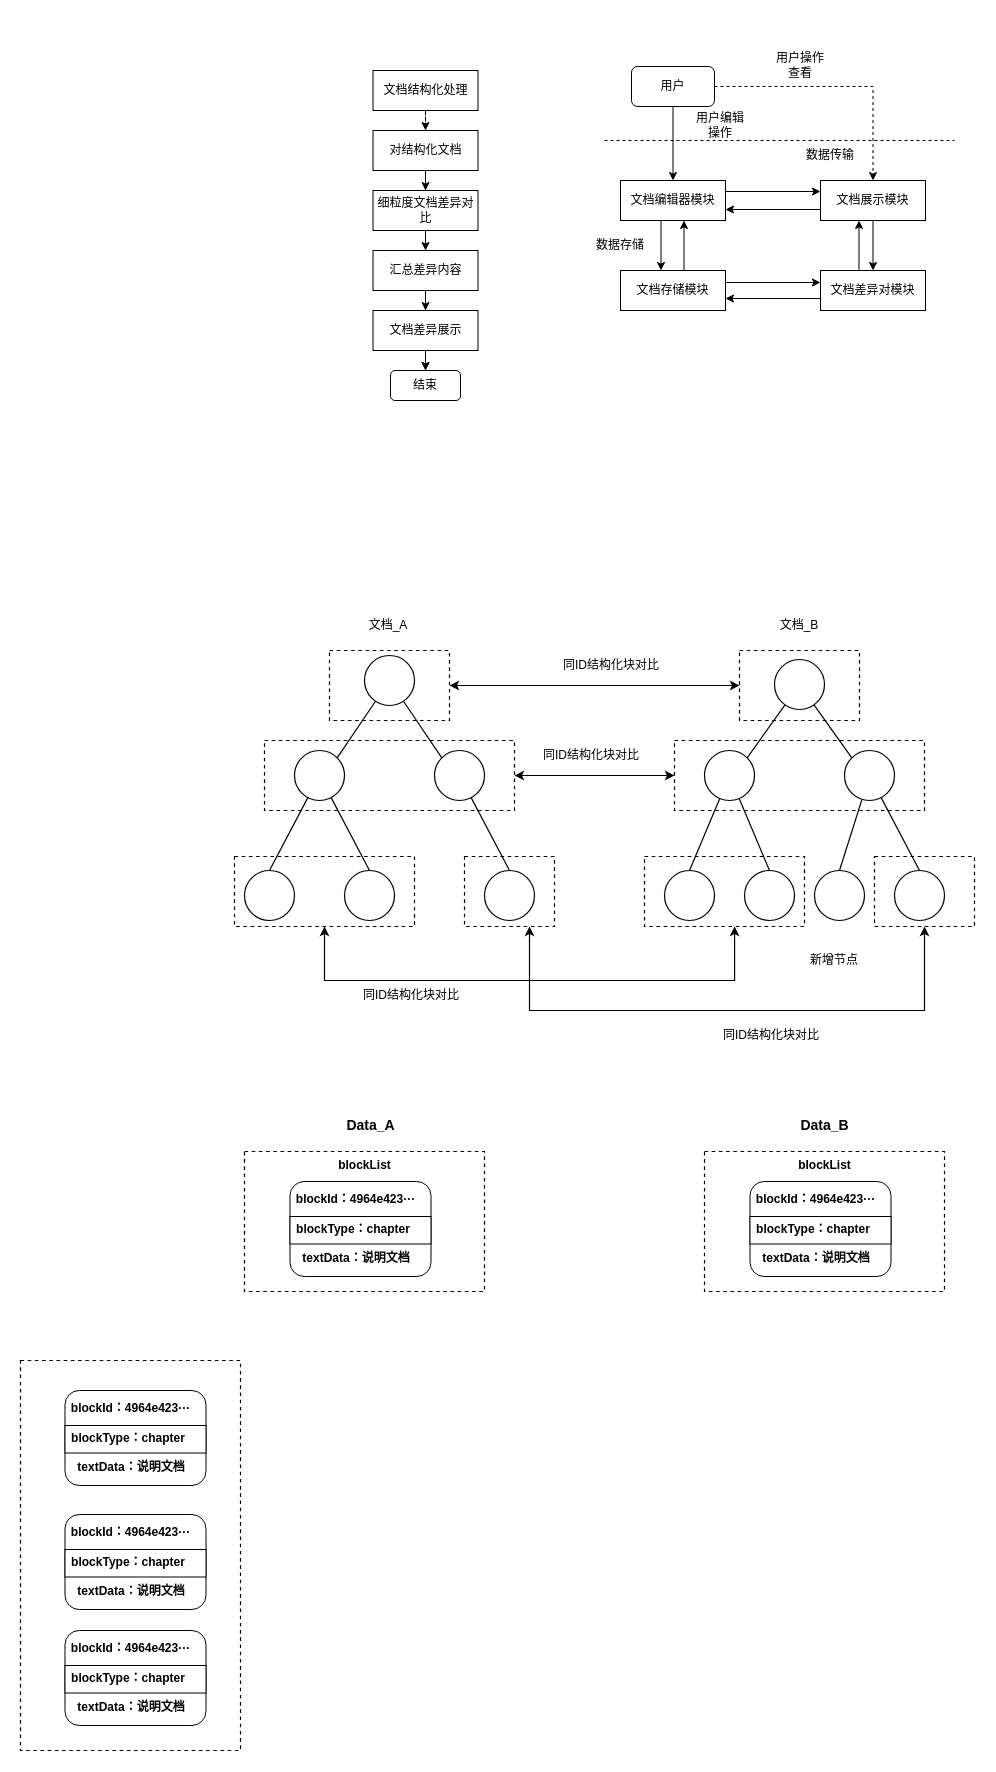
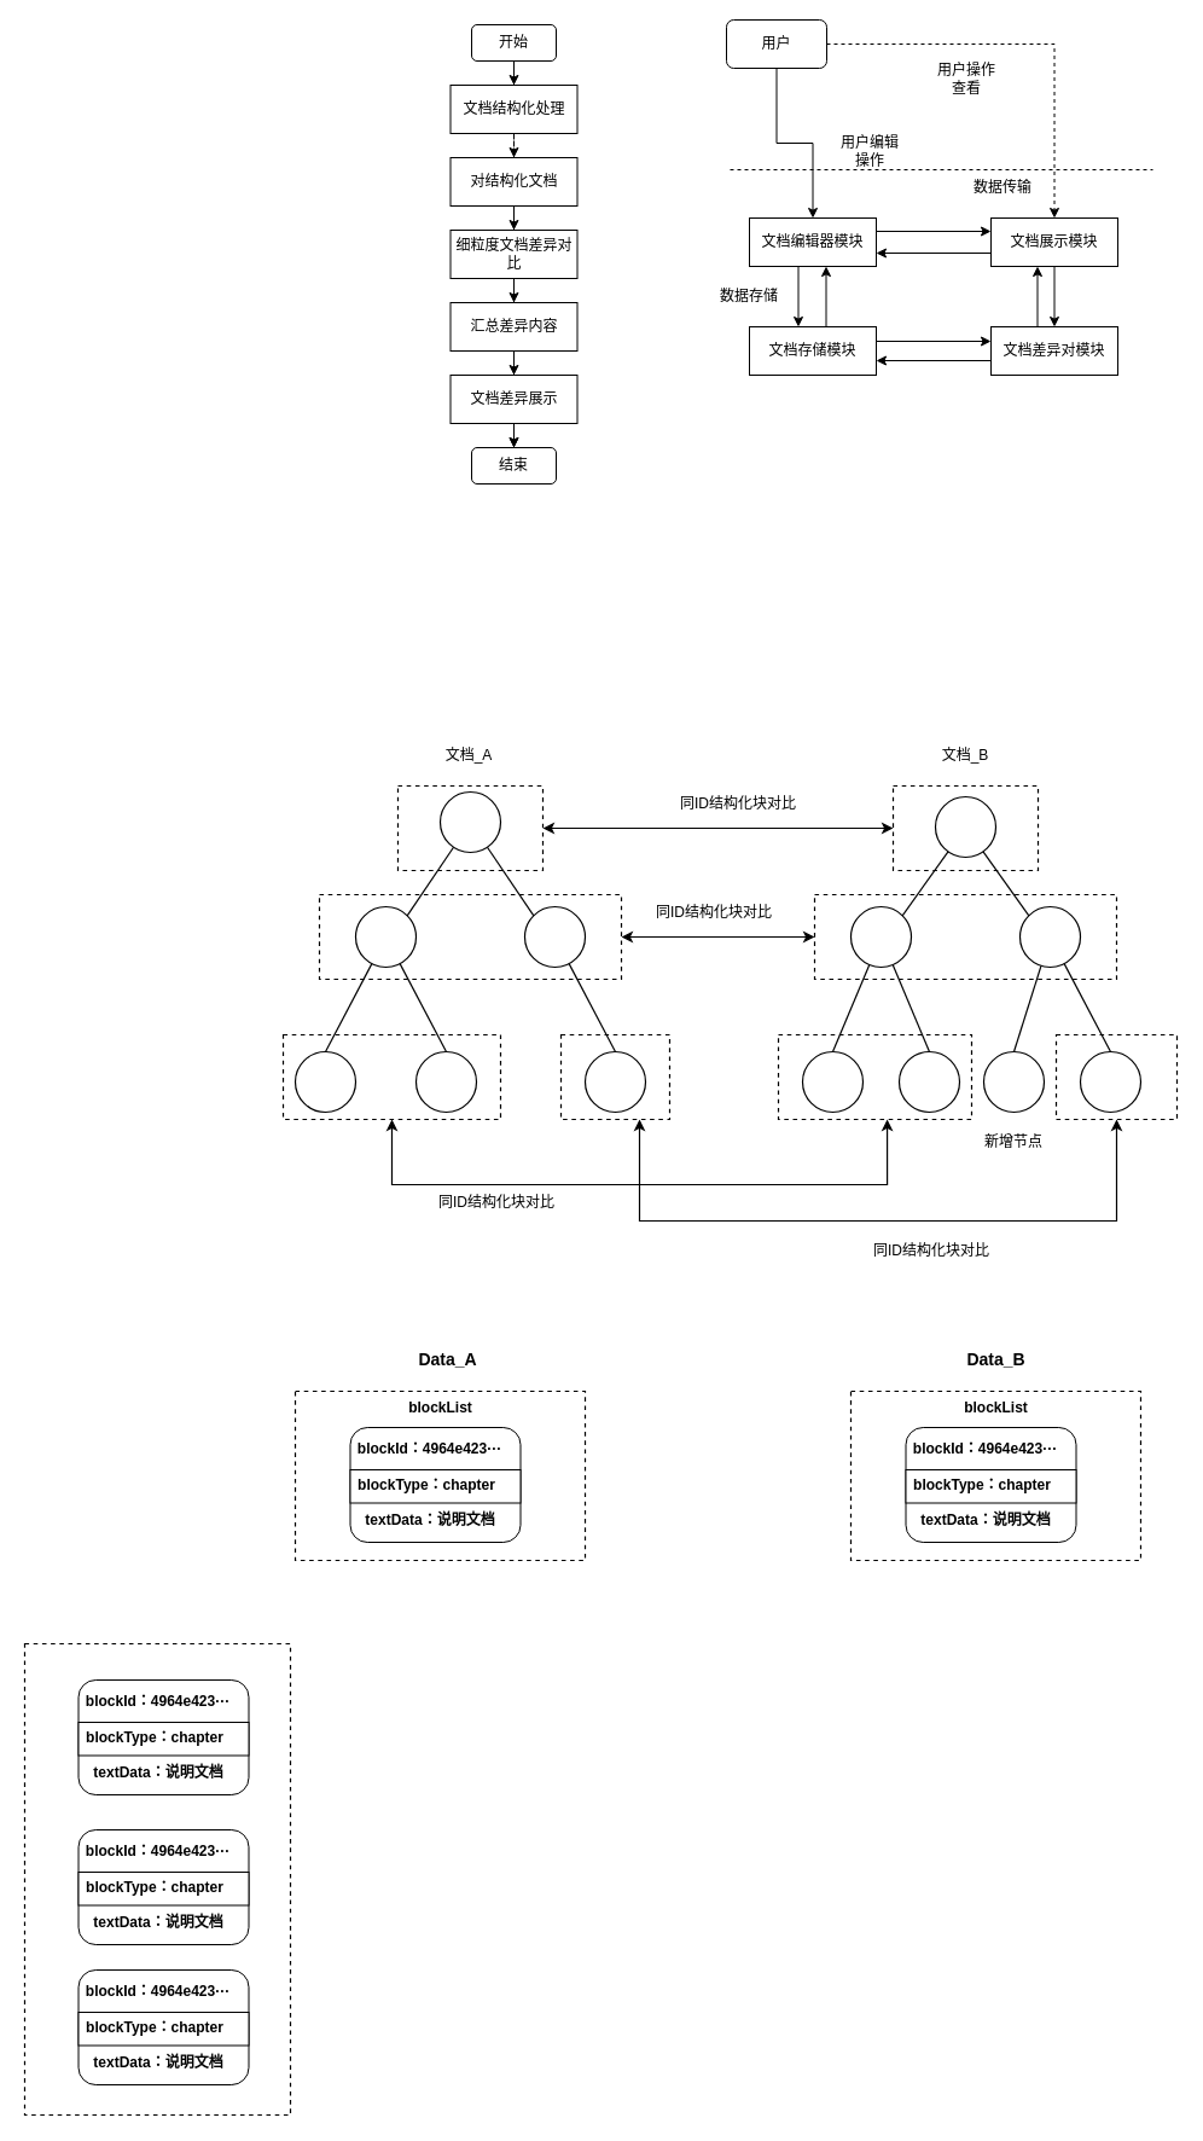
+ <mxCell id="3" value="开始" style="rounded=1;whiteSpace=wrap;html=1;" parent="1" vertex="1"><mxGeometry x="390" y="20" width="70" height="30" as="geometry" /></mxCell>
+ <mxCell id="2" style="edgeStyle=orthogonalEdgeStyle;rounded=0;orthogonalLoop=1;jettySize=auto;html=1;entryX=0.5;entryY=0;entryDx=0;entryDy=0;" edge="1" parent="1" source="3" target="5"><mxGeometry relative="1" as="geometry" /></mxCell>
- <mxCell id="34" value="用户" style="rounded=1;whiteSpace=wrap;html=1;" vertex="1" parent="1"><mxGeometry x="631" y="66" width="83" height="40" as="geometry" /></mxCell>
+ <mxCell id="34" value="用户" style="rounded=1;whiteSpace=wrap;html=1;" vertex="1" parent="1"><mxGeometry x="601" y="16" width="83" height="40" as="geometry" /></mxCell>
- <mxCell id="78" value="新增节点" style="text;html=1;align=center;verticalAlign=middle;whiteSpace=wrap;rounded=0;strokeWidth=1.2;" vertex="1" parent="1"><mxGeometry x="804" y="945" width="60" height="30" as="geometry" /></mxCell>
+ <mxCell id="78" value="新增节点" style="text;html=1;align=center;verticalAlign=middle;whiteSpace=wrap;rounded=0;strokeWidth=1.2;" vertex="1" parent="1"><mxGeometry x="809" y="930" width="60" height="30" as="geometry" /></mxCell>
